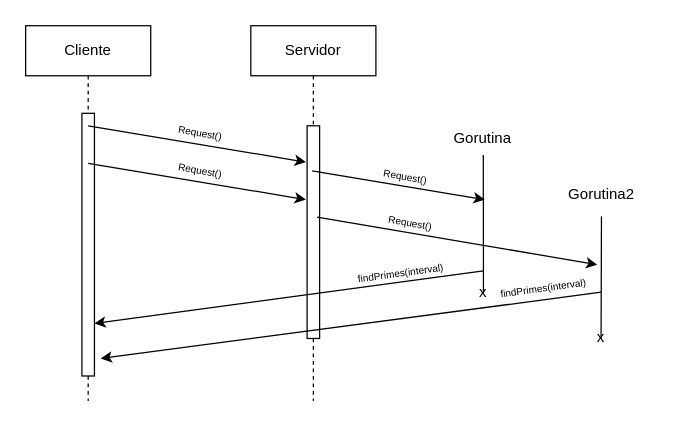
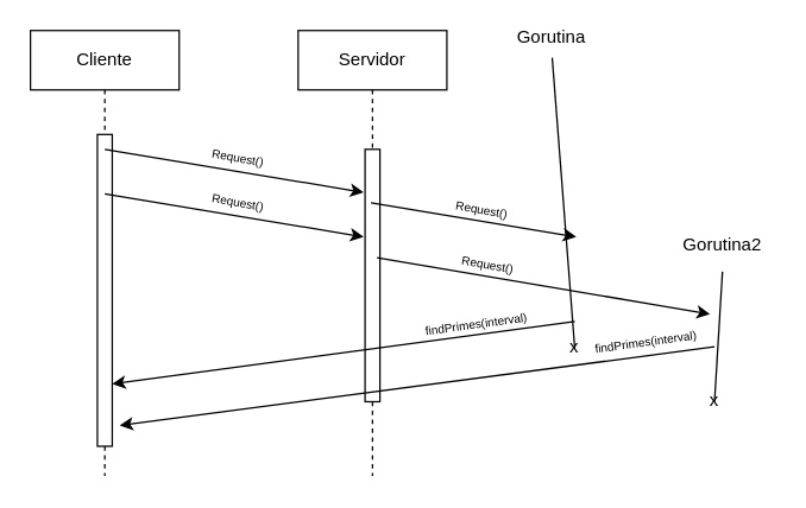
- <mxCell id="11" value="Gorutina" style="text;html=1;align=center;verticalAlign=middle;resizable=0;points=[];autosize=1;strokeColor=none;fillColor=none;" vertex="1" parent="1"><mxGeometry x="350" y="95" width="70" height="30" as="geometry" /></mxCell>
+ <mxCell id="11" value="Gorutina" style="text;html=1;align=center;verticalAlign=middle;resizable=0;points=[];autosize=1;strokeColor=none;fillColor=none;" vertex="1" parent="1"><mxGeometry x="335" y="10" width="70" height="30" as="geometry" /></mxCell>
- <mxCell id="13" value="Gorutina2" style="text;html=1;align=center;verticalAlign=middle;resizable=0;points=[];autosize=1;strokeColor=none;fillColor=none;" vertex="1" parent="1"><mxGeometry x="440" y="140" width="80" height="30" as="geometry" /></mxCell>
+ <mxCell id="13" value="Gorutina2" style="text;html=1;align=center;verticalAlign=middle;resizable=0;points=[];autosize=1;strokeColor=none;fillColor=none;" vertex="1" parent="1"><mxGeometry x="445" y="150" width="80" height="30" as="geometry" /></mxCell>
